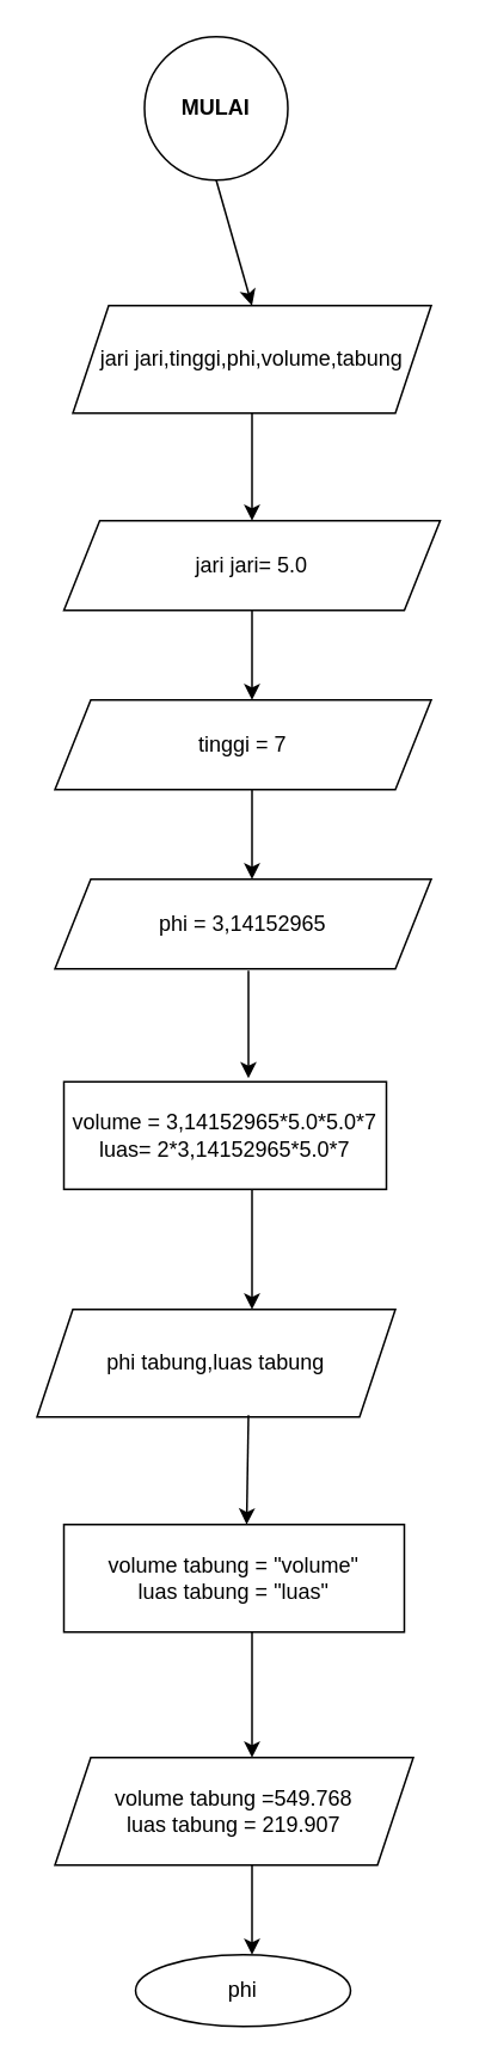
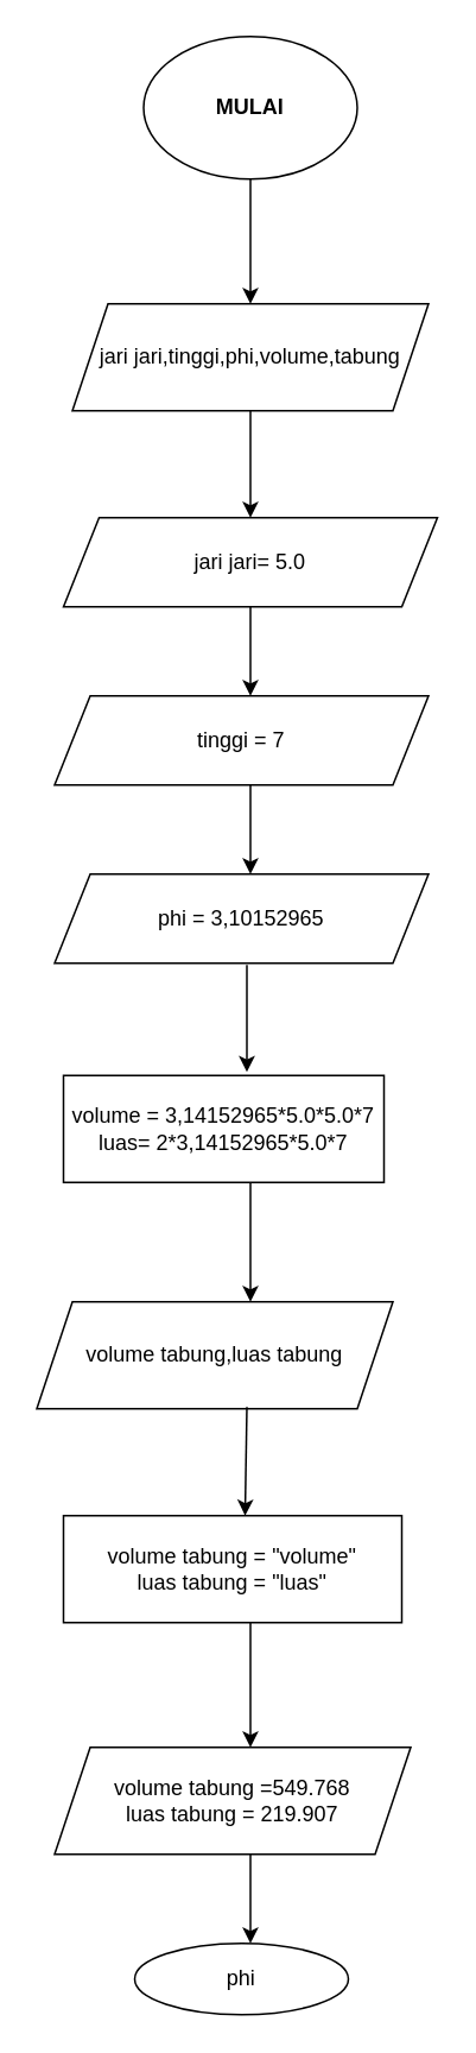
- <mxCell id="2" value="&lt;b&gt;MULAI&lt;/b&gt;" style="ellipse;whiteSpace=wrap;html=1;" parent="1" vertex="1"><mxGeometry x="80" y="20" width="80" height="80" as="geometry" /></mxCell>
+ <mxCell id="2" value="&lt;b&gt;MULAI&lt;/b&gt;" style="ellipse;whiteSpace=wrap;html=1;" parent="1" vertex="1"><mxGeometry x="80" y="20" width="120" height="80" as="geometry" /></mxCell>
- <mxCell id="10" value="phi = 3,14152965" style="shape=parallelogram;perimeter=parallelogramPerimeter;whiteSpace=wrap;html=1;fixedSize=1;" parent="1" vertex="1"><mxGeometry x="30" y="490" width="210" height="50" as="geometry" /></mxCell>
+ <mxCell id="10" value="phi = 3,10152965" style="shape=parallelogram;perimeter=parallelogramPerimeter;whiteSpace=wrap;html=1;fixedSize=1;" parent="1" vertex="1"><mxGeometry x="30" y="490" width="210" height="50" as="geometry" /></mxCell>
- <mxCell id="14" value="phi tabung,luas tabung" style="shape=parallelogram;perimeter=parallelogramPerimeter;whiteSpace=wrap;html=1;fixedSize=1;" parent="1" vertex="1"><mxGeometry x="20" y="730" width="200" height="60" as="geometry" /></mxCell>
+ <mxCell id="14" value="volume tabung,luas tabung" style="shape=parallelogram;perimeter=parallelogramPerimeter;whiteSpace=wrap;html=1;fixedSize=1;" parent="1" vertex="1"><mxGeometry x="20" y="730" width="200" height="60" as="geometry" /></mxCell>
